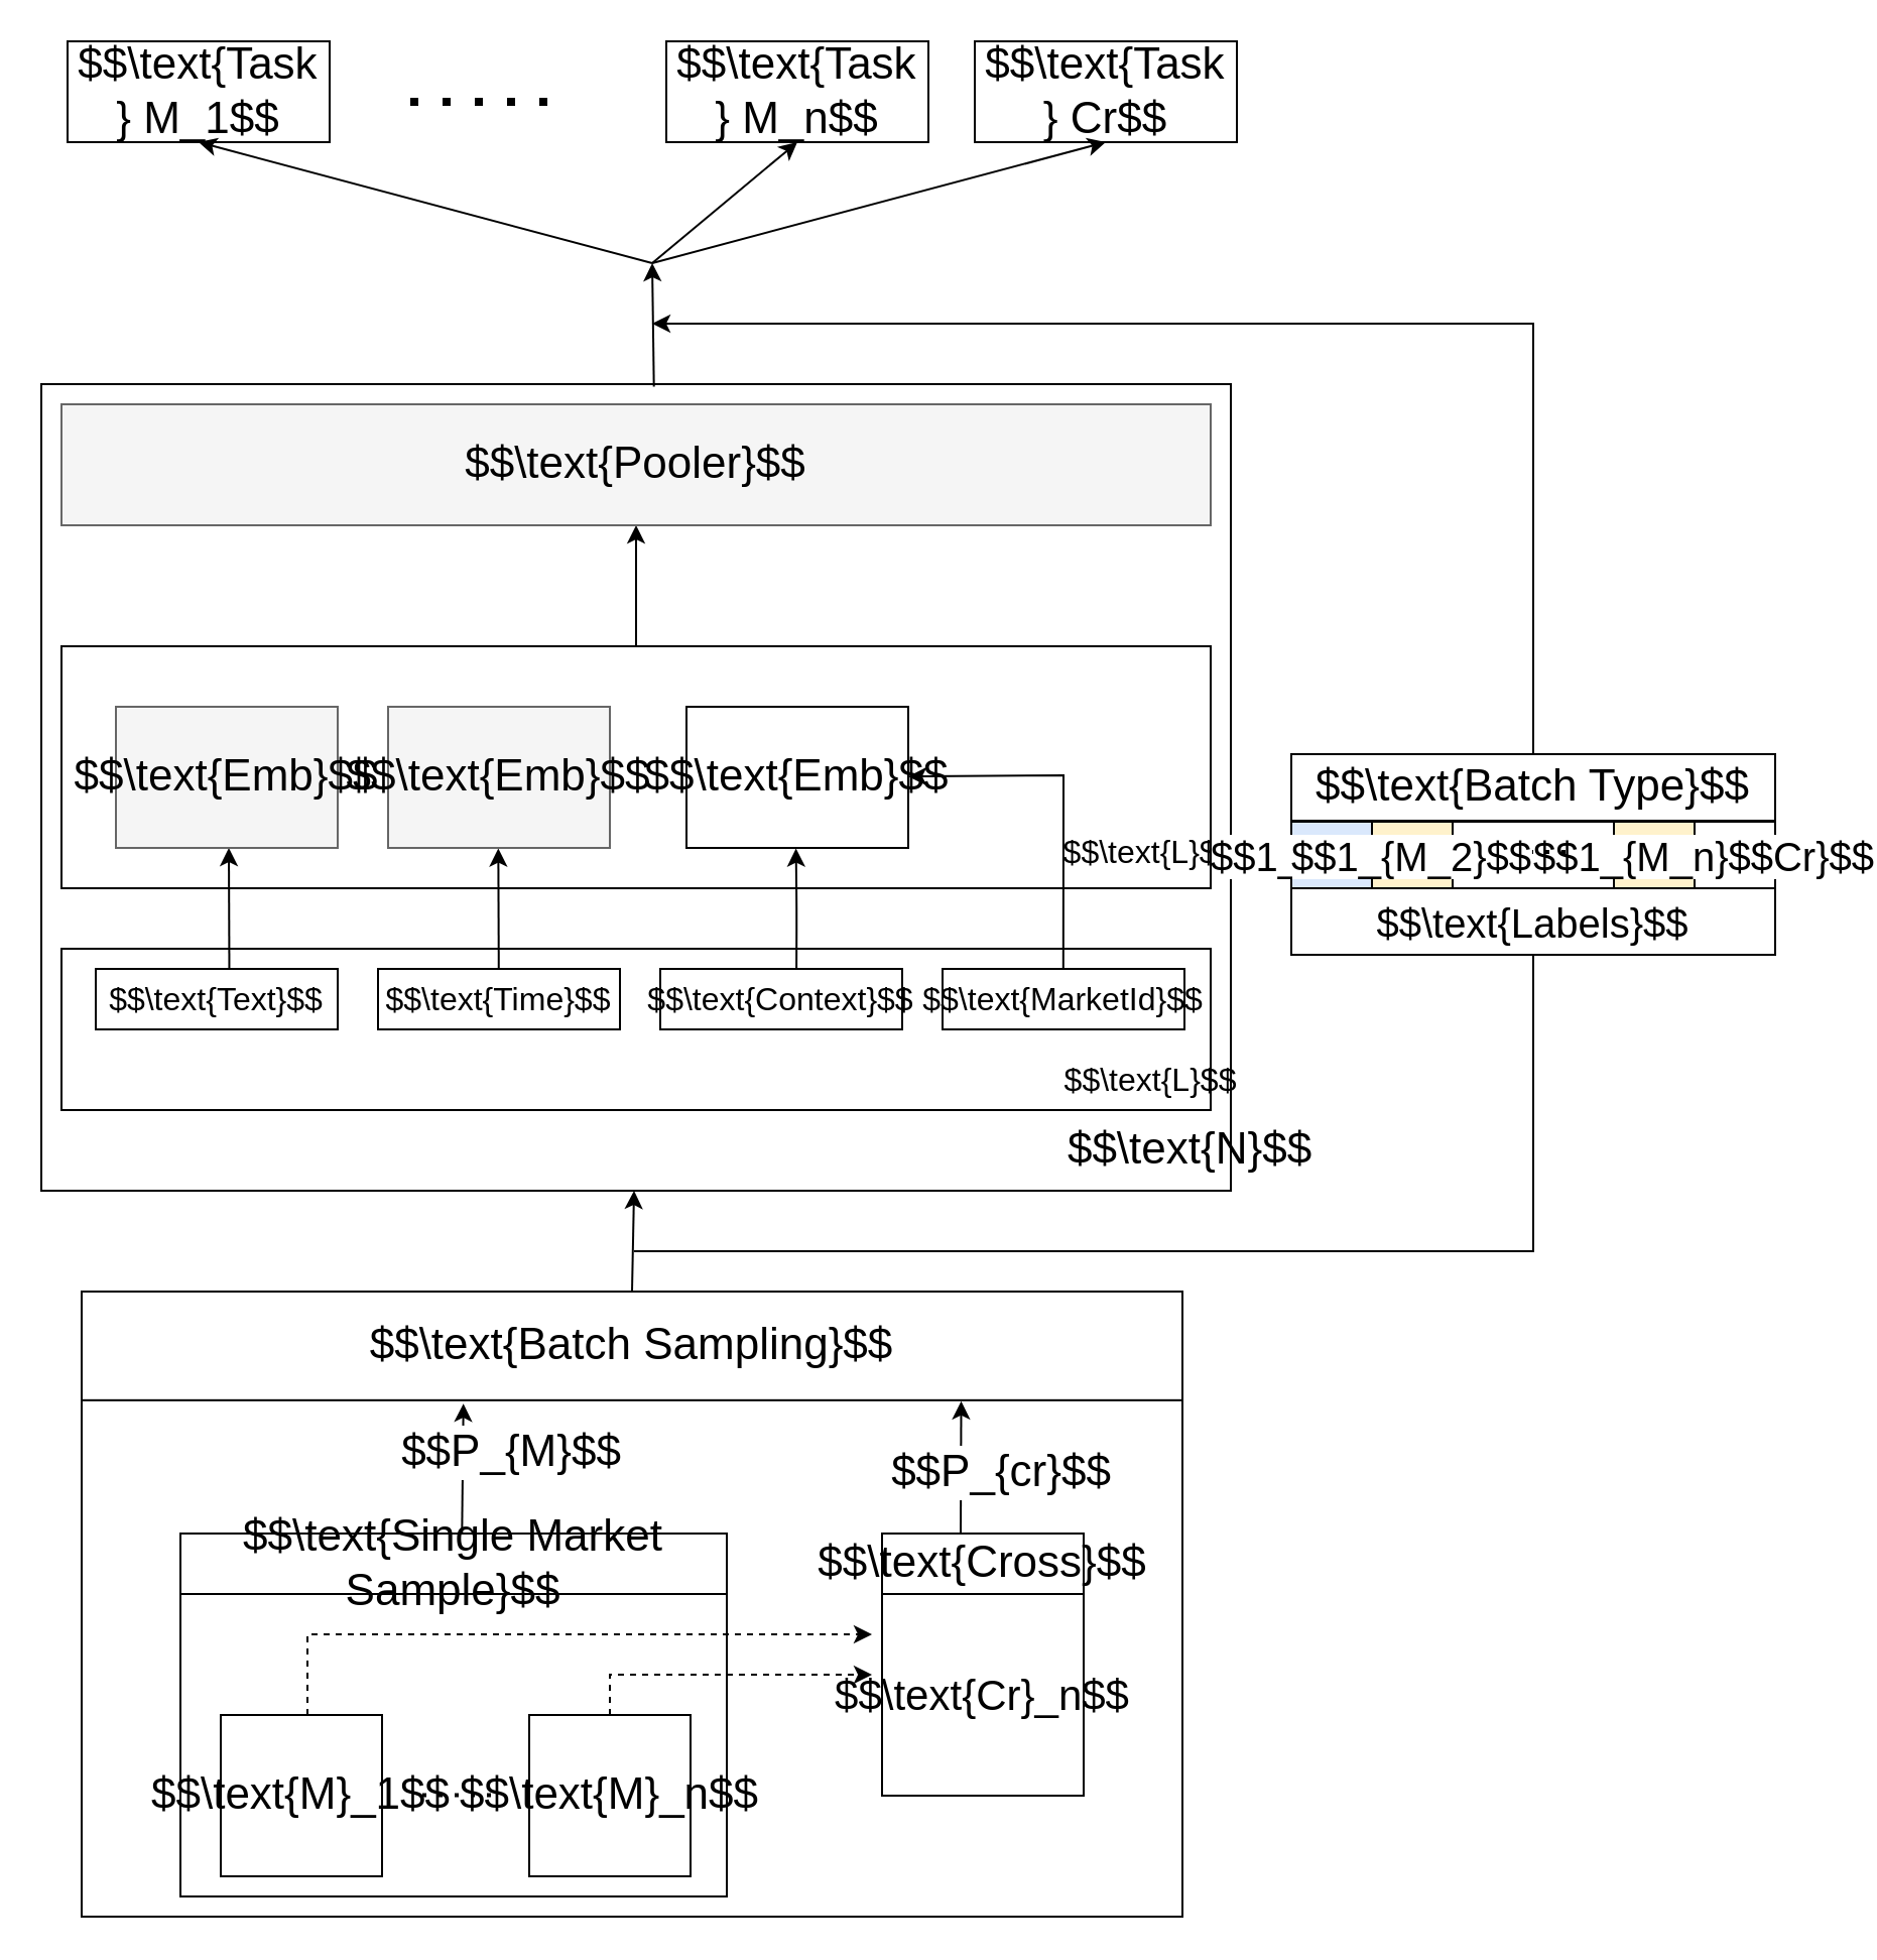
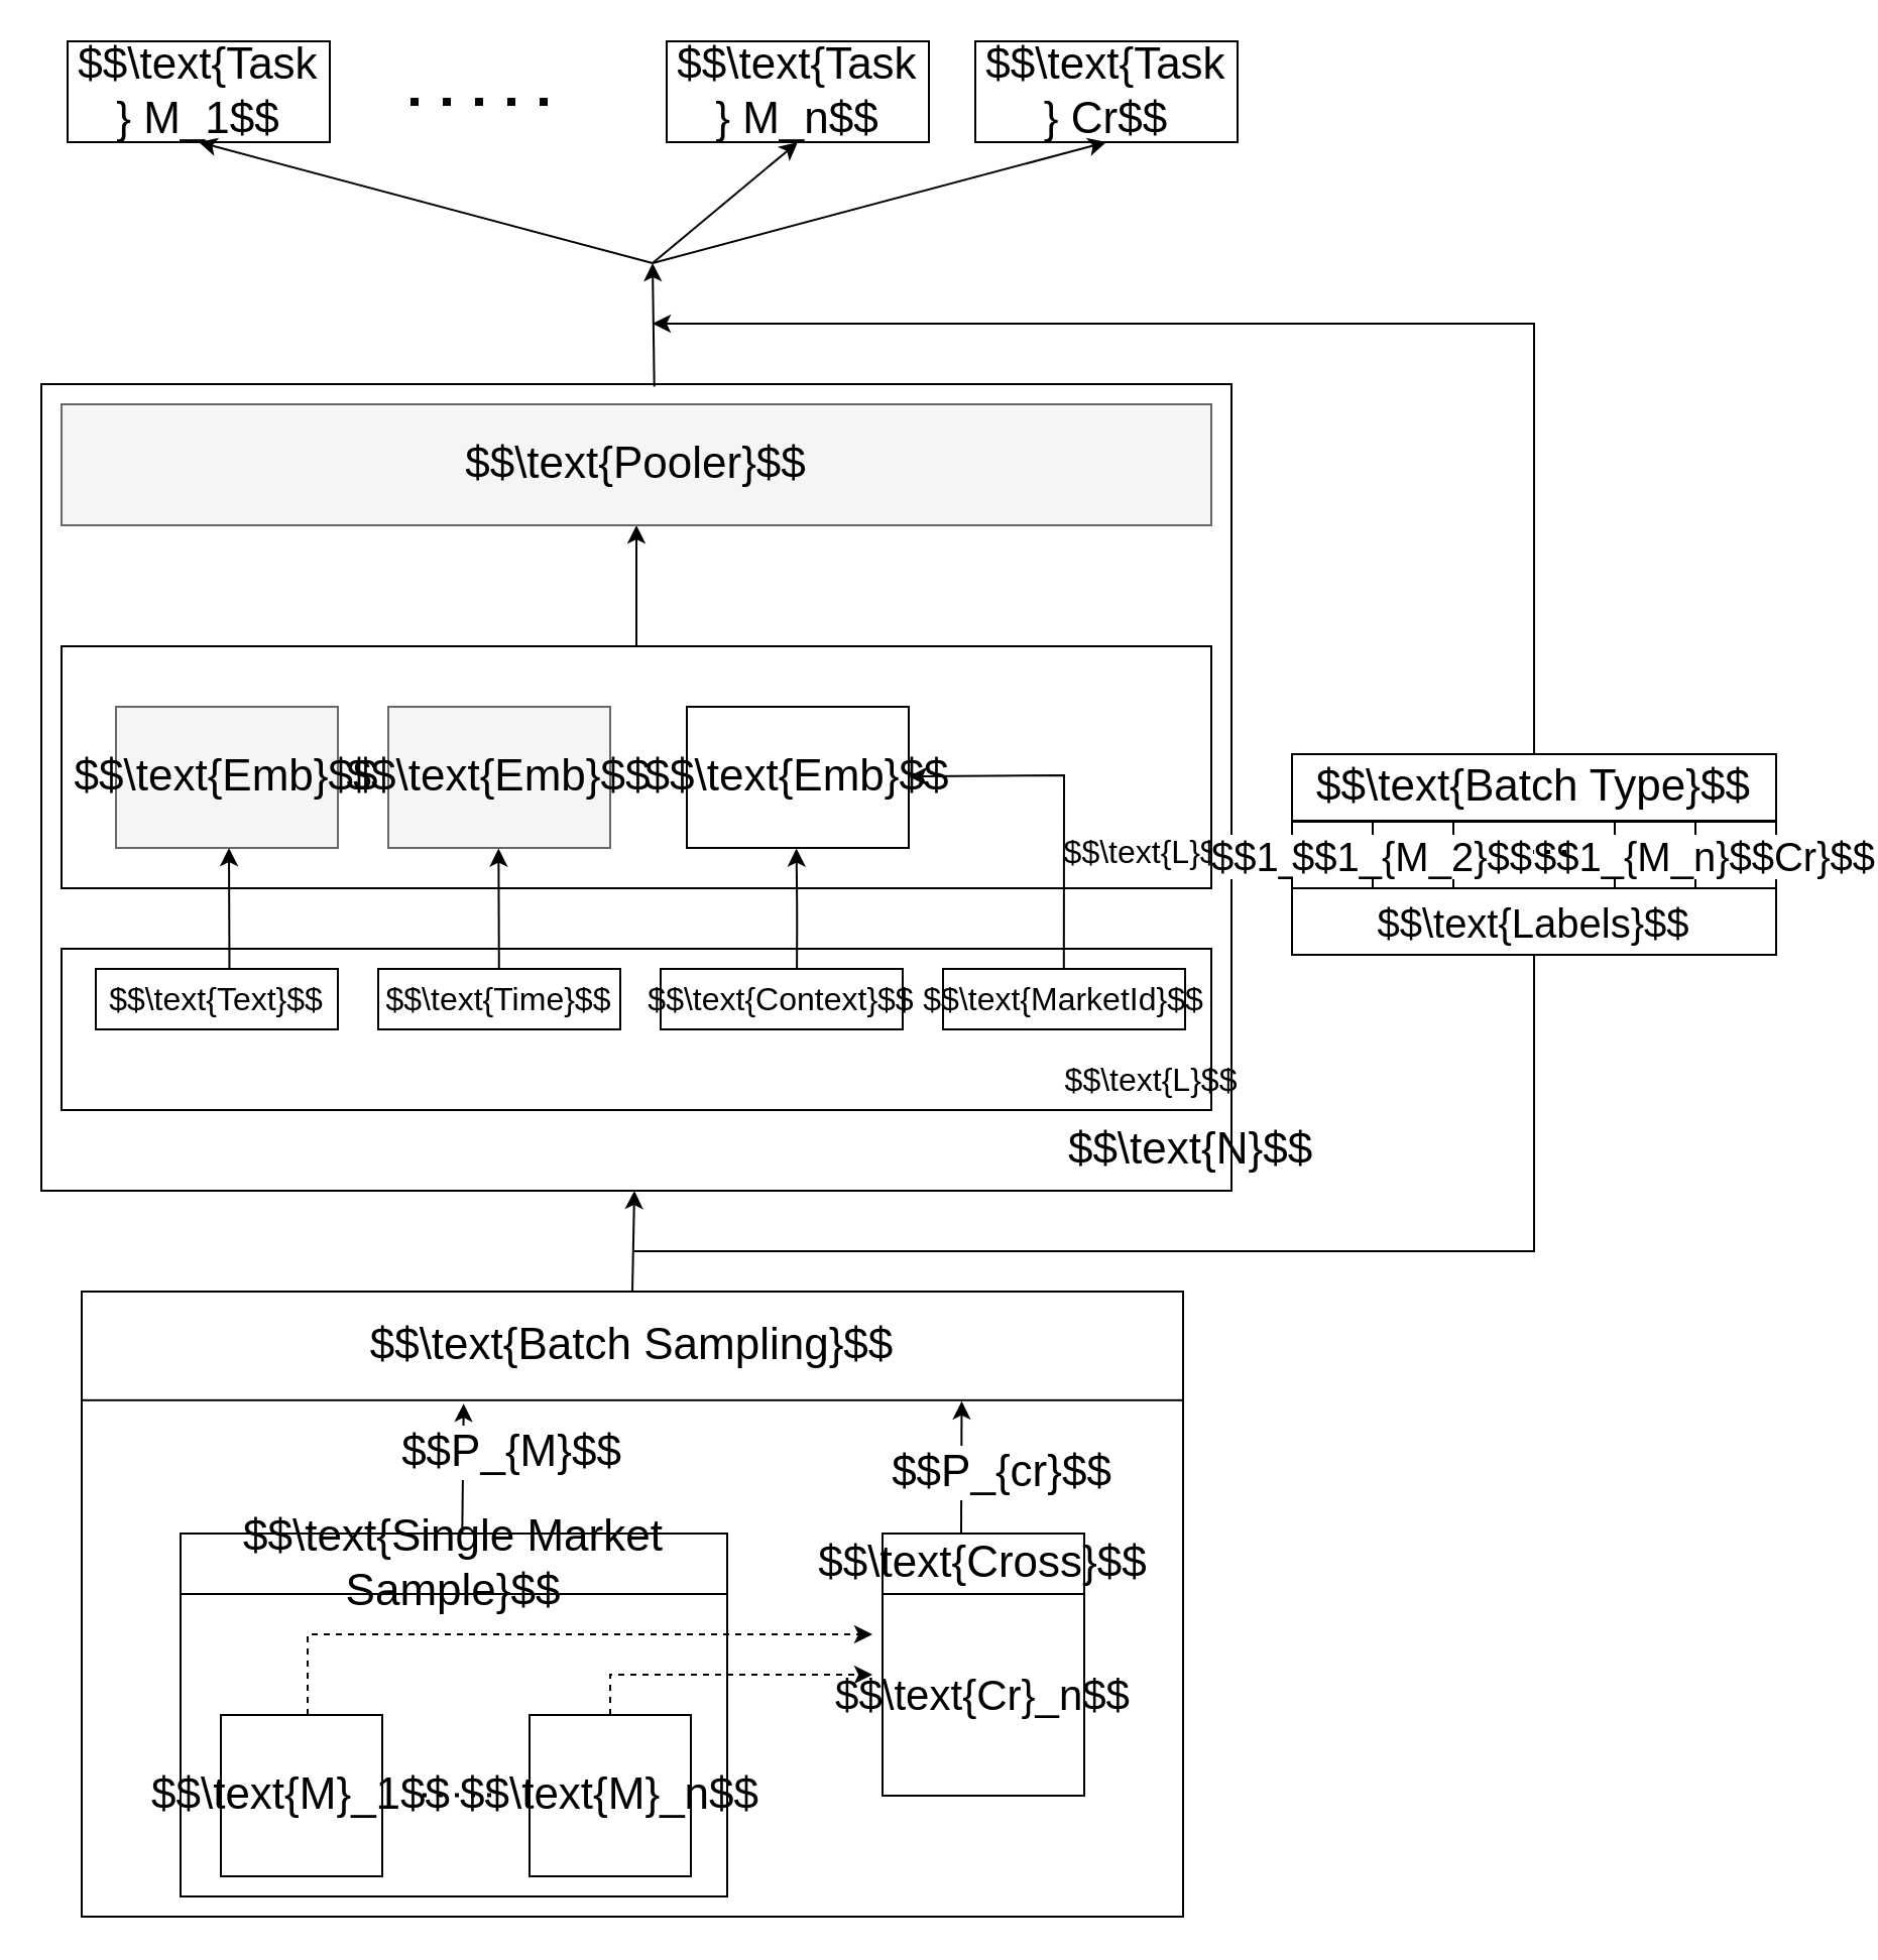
- <mxCell id="42" value="&lt;span style=&quot;background-color: rgb(255, 255, 255); font-size: 20px;&quot;&gt;$$1_{M_1}$$&lt;/span&gt;" style="rounded=0;whiteSpace=wrap;html=1;fontSize=20;fillColor=#dae8fc;" parent="1" vertex="1"><mxGeometry x="640" y="407" width="40" height="33" as="geometry" /></mxCell>
+ <mxCell id="42" value="&lt;span style=&quot;background-color: rgb(255, 255, 255); font-size: 20px;&quot;&gt;$$1_{M_1}$$&lt;/span&gt;" style="rounded=0;whiteSpace=wrap;html=1;fontSize=20;" parent="1" vertex="1"><mxGeometry x="640" y="407" width="40" height="33" as="geometry" /></mxCell>
- <mxCell id="47" value="&lt;span style=&quot;background-color: rgb(255, 255, 255); font-size: 20px;&quot;&gt;$$1_{M_2}$$&lt;/span&gt;" style="rounded=0;whiteSpace=wrap;html=1;fontSize=20;fillColor=#fff2cc;" parent="1" vertex="1"><mxGeometry x="680" y="407" width="40" height="33" as="geometry" /></mxCell>
+ <mxCell id="47" value="&lt;span style=&quot;background-color: rgb(255, 255, 255); font-size: 20px;&quot;&gt;$$1_{M_2}$$&lt;/span&gt;" style="rounded=0;whiteSpace=wrap;html=1;fontSize=20;" parent="1" vertex="1"><mxGeometry x="680" y="407" width="40" height="33" as="geometry" /></mxCell>
- <mxCell id="43" value="&lt;span style=&quot;background-color: rgb(255, 255, 255); font-size: 20px;&quot;&gt;$$1_{M_n}$$&lt;/span&gt;" style="rounded=0;whiteSpace=wrap;html=1;fontSize=20;fillColor=#fff2cc;" parent="1" vertex="1"><mxGeometry x="800" y="407" width="40" height="33" as="geometry" /></mxCell>
+ <mxCell id="43" value="&lt;span style=&quot;background-color: rgb(255, 255, 255); font-size: 20px;&quot;&gt;$$1_{M_n}$$&lt;/span&gt;" style="rounded=0;whiteSpace=wrap;html=1;fontSize=20;" parent="1" vertex="1"><mxGeometry x="800" y="407" width="40" height="33" as="geometry" /></mxCell>
